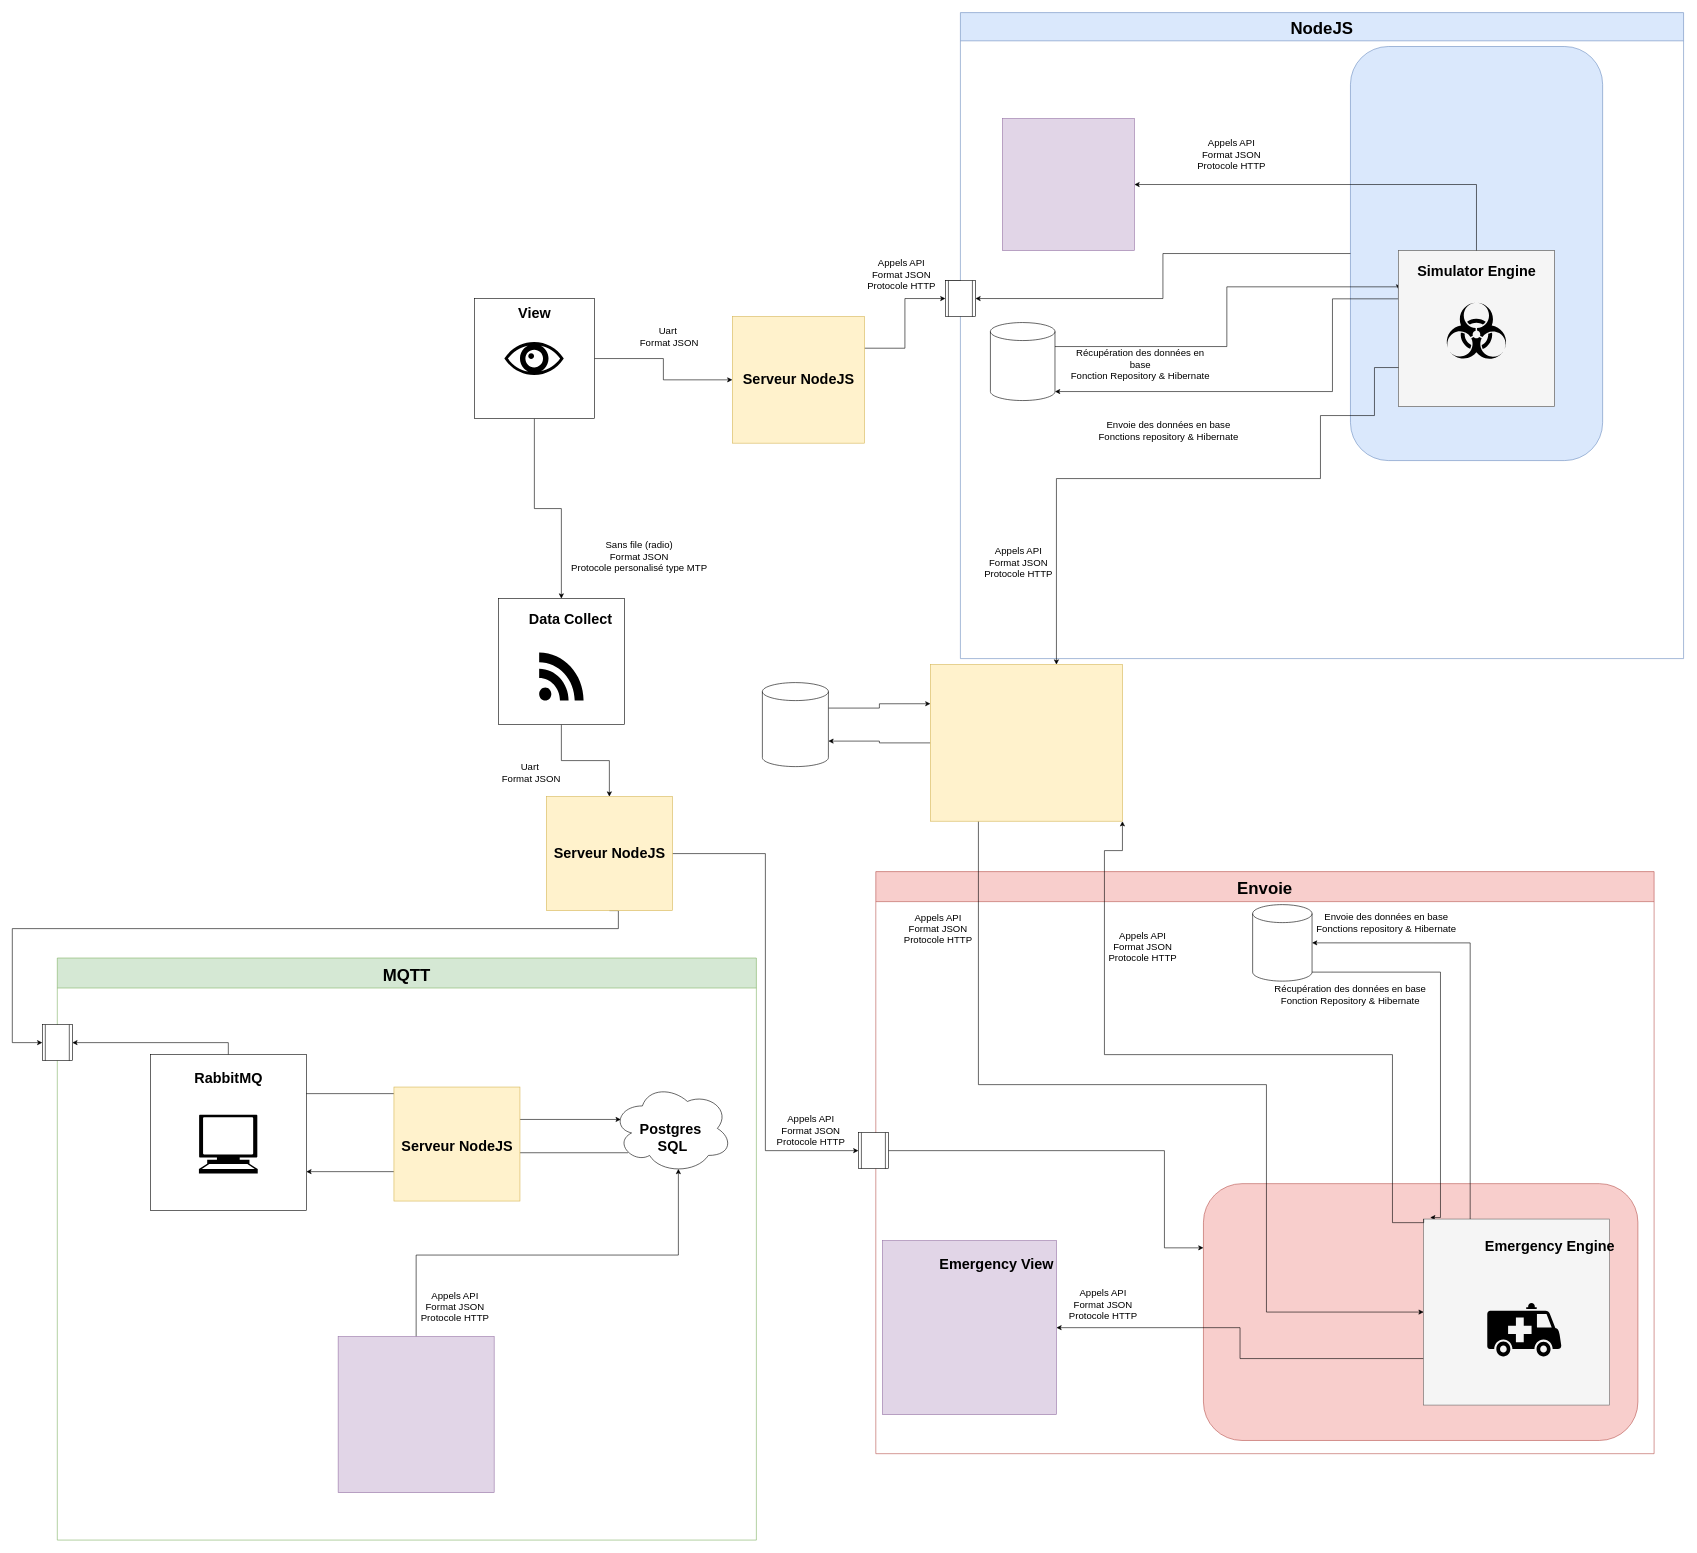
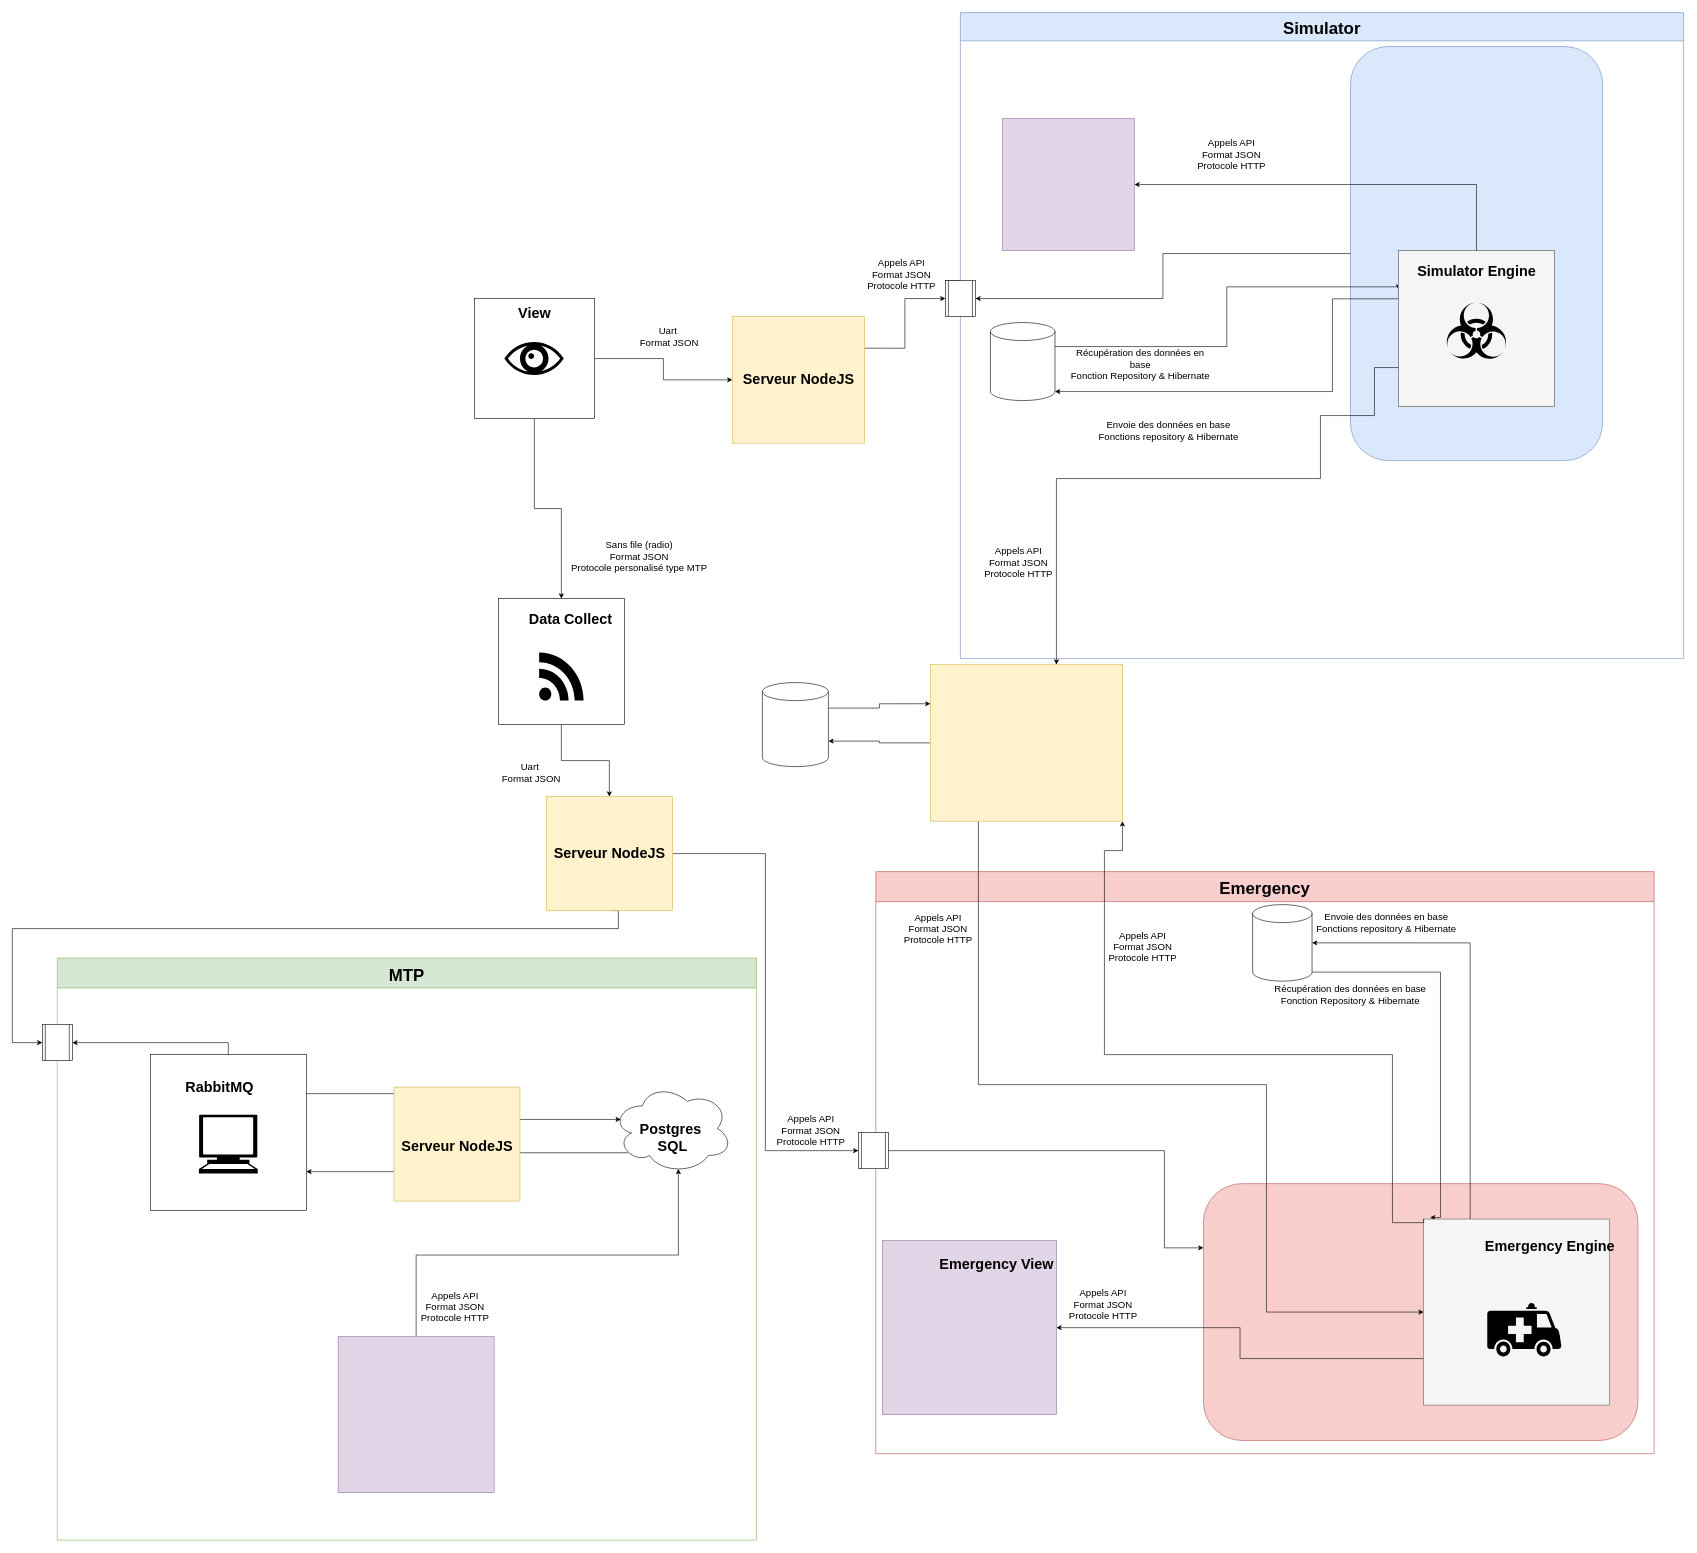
- <mxCell id="21" value="NodeJS" style="swimlane;fontSize=28;startSize=47;labelBackgroundColor=none;strokeColor=#6c8ebf;fillColor=#dae8fc;" parent="1" vertex="1"><mxGeometry x="1600" y="20.5" width="1205.13" height="1076.5" as="geometry" /></mxCell>
+ <mxCell id="21" value="Simulator" style="swimlane;fontSize=28;startSize=47;labelBackgroundColor=none;strokeColor=#6c8ebf;fillColor=#dae8fc;" parent="1" vertex="1"><mxGeometry x="1600" y="20.5" width="1205.13" height="1076.5" as="geometry" /></mxCell>
- <mxCell id="2" value="Envoie" style="swimlane;labelBackgroundColor=none;fillColor=#f8cecc;fontSize=28;strokeColor=#b85450;shadow=0;rounded=0;startSize=50;" parent="1" vertex="1"><mxGeometry x="1459" y="1452" width="1297" height="970" as="geometry" /></mxCell>
+ <mxCell id="2" value="Emergency" style="swimlane;labelBackgroundColor=none;fillColor=#f8cecc;fontSize=28;strokeColor=#b85450;shadow=0;rounded=0;startSize=50;" parent="1" vertex="1"><mxGeometry x="1459" y="1452" width="1297" height="970" as="geometry" /></mxCell>
- <mxCell id="69" value="MQTT" style="swimlane;labelBackgroundColor=none;fillColor=#d5e8d4;fontSize=28;strokeColor=#82b366;shadow=0;rounded=0;startSize=50;" parent="1" vertex="1"><mxGeometry x="95" y="1596" width="1165" height="970" as="geometry" /></mxCell>
+ <mxCell id="69" value="MTP" style="swimlane;labelBackgroundColor=none;fillColor=#d5e8d4;fontSize=28;strokeColor=#82b366;shadow=0;rounded=0;startSize=50;" parent="1" vertex="1"><mxGeometry x="95" y="1596" width="1165" height="970" as="geometry" /></mxCell>
- <mxCell id="73" value="RabbitMQ" style="text;strokeColor=none;fillColor=none;html=1;fontSize=24;fontStyle=1;verticalAlign=middle;align=center;" parent="69" vertex="1"><mxGeometry x="222.5" y="171" width="125" height="60" as="geometry" /></mxCell>
+ <mxCell id="73" value="RabbitMQ" style="text;strokeColor=none;fillColor=none;html=1;fontSize=24;fontStyle=1;verticalAlign=middle;align=center;" parent="69" vertex="1"><mxGeometry x="207.5" y="186" width="125" height="60" as="geometry" /></mxCell>
